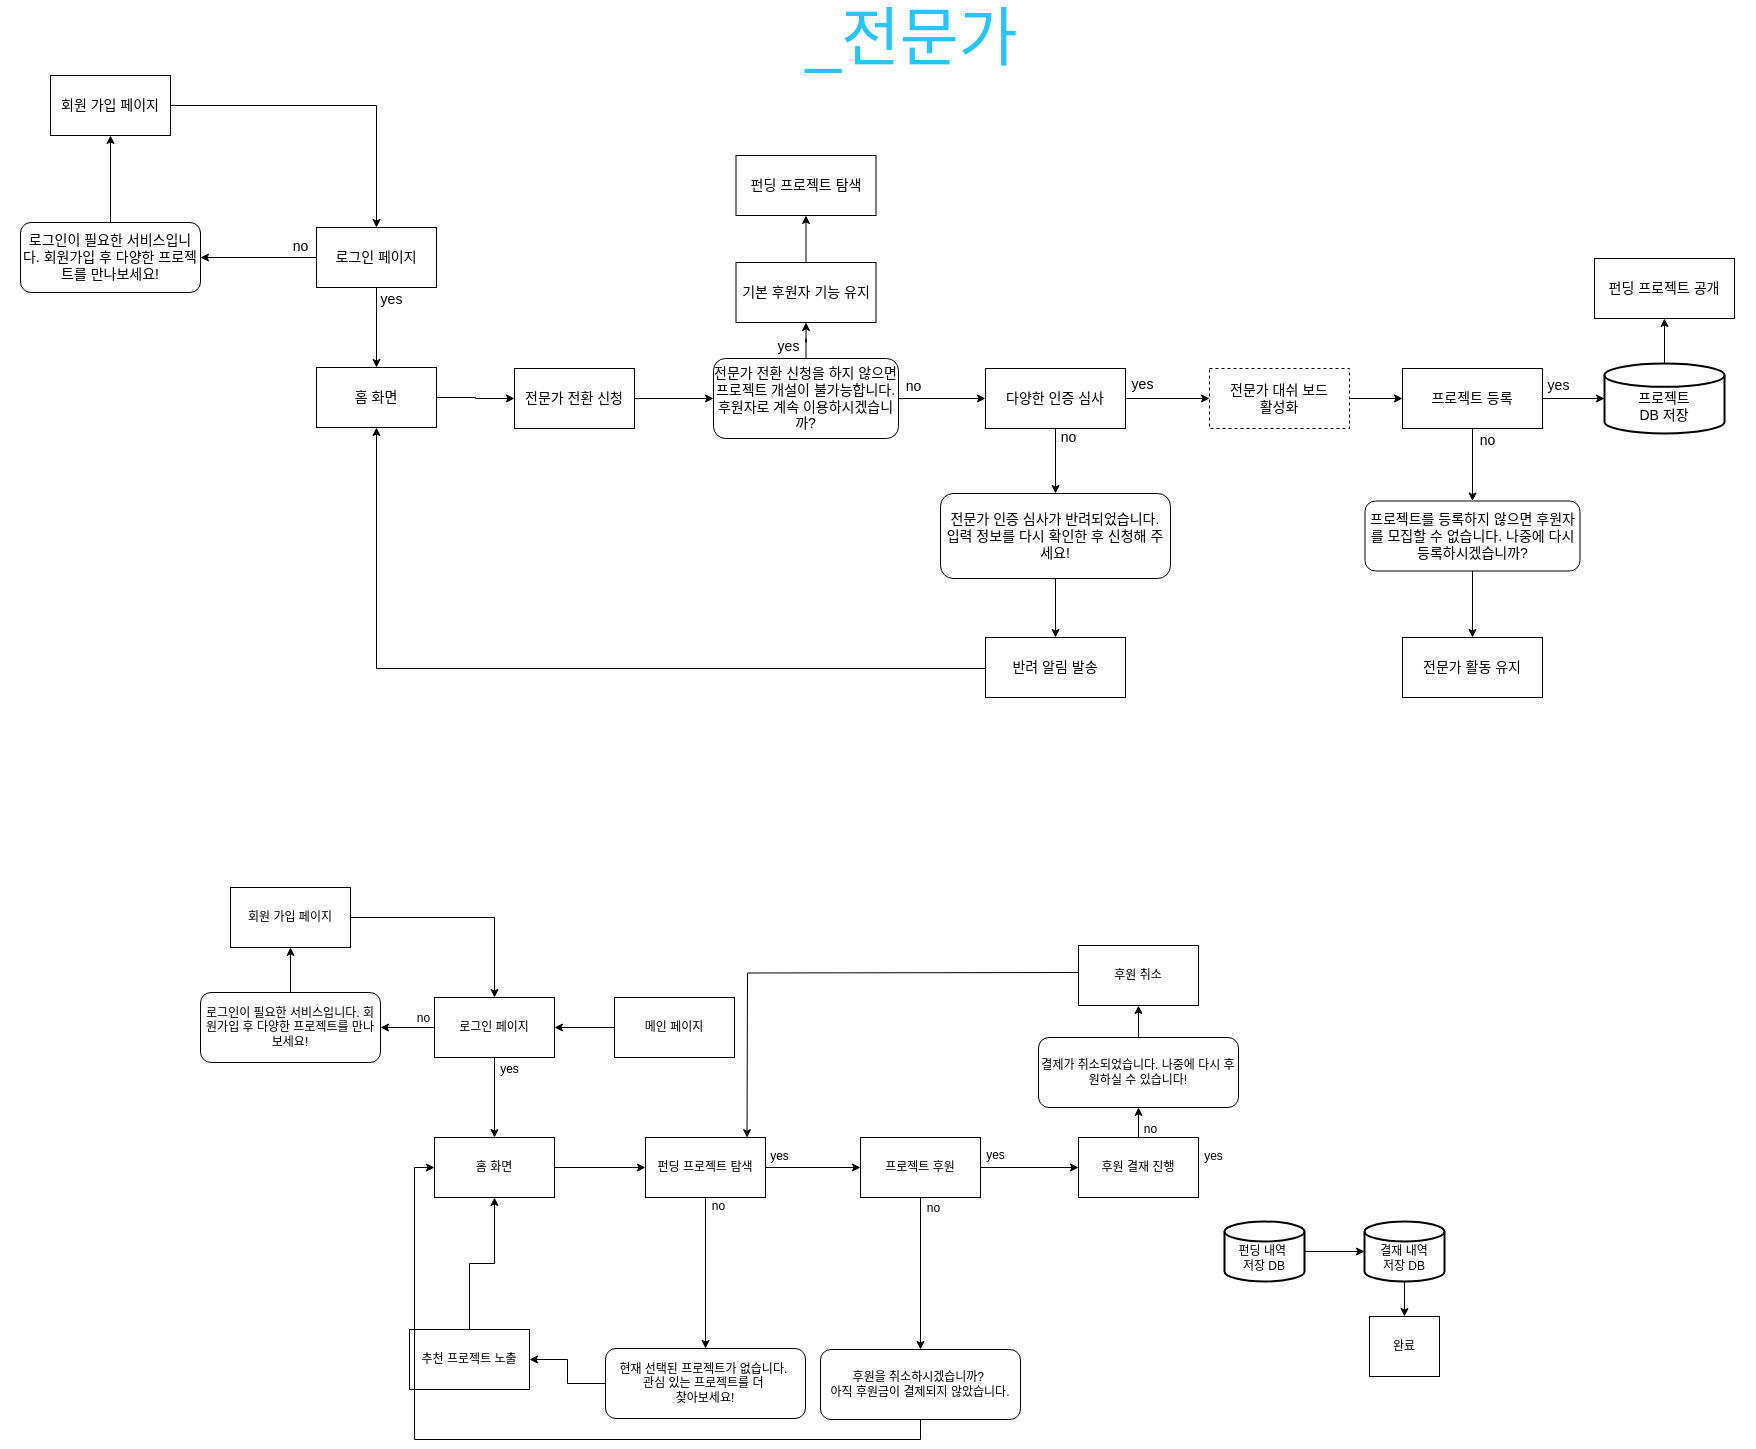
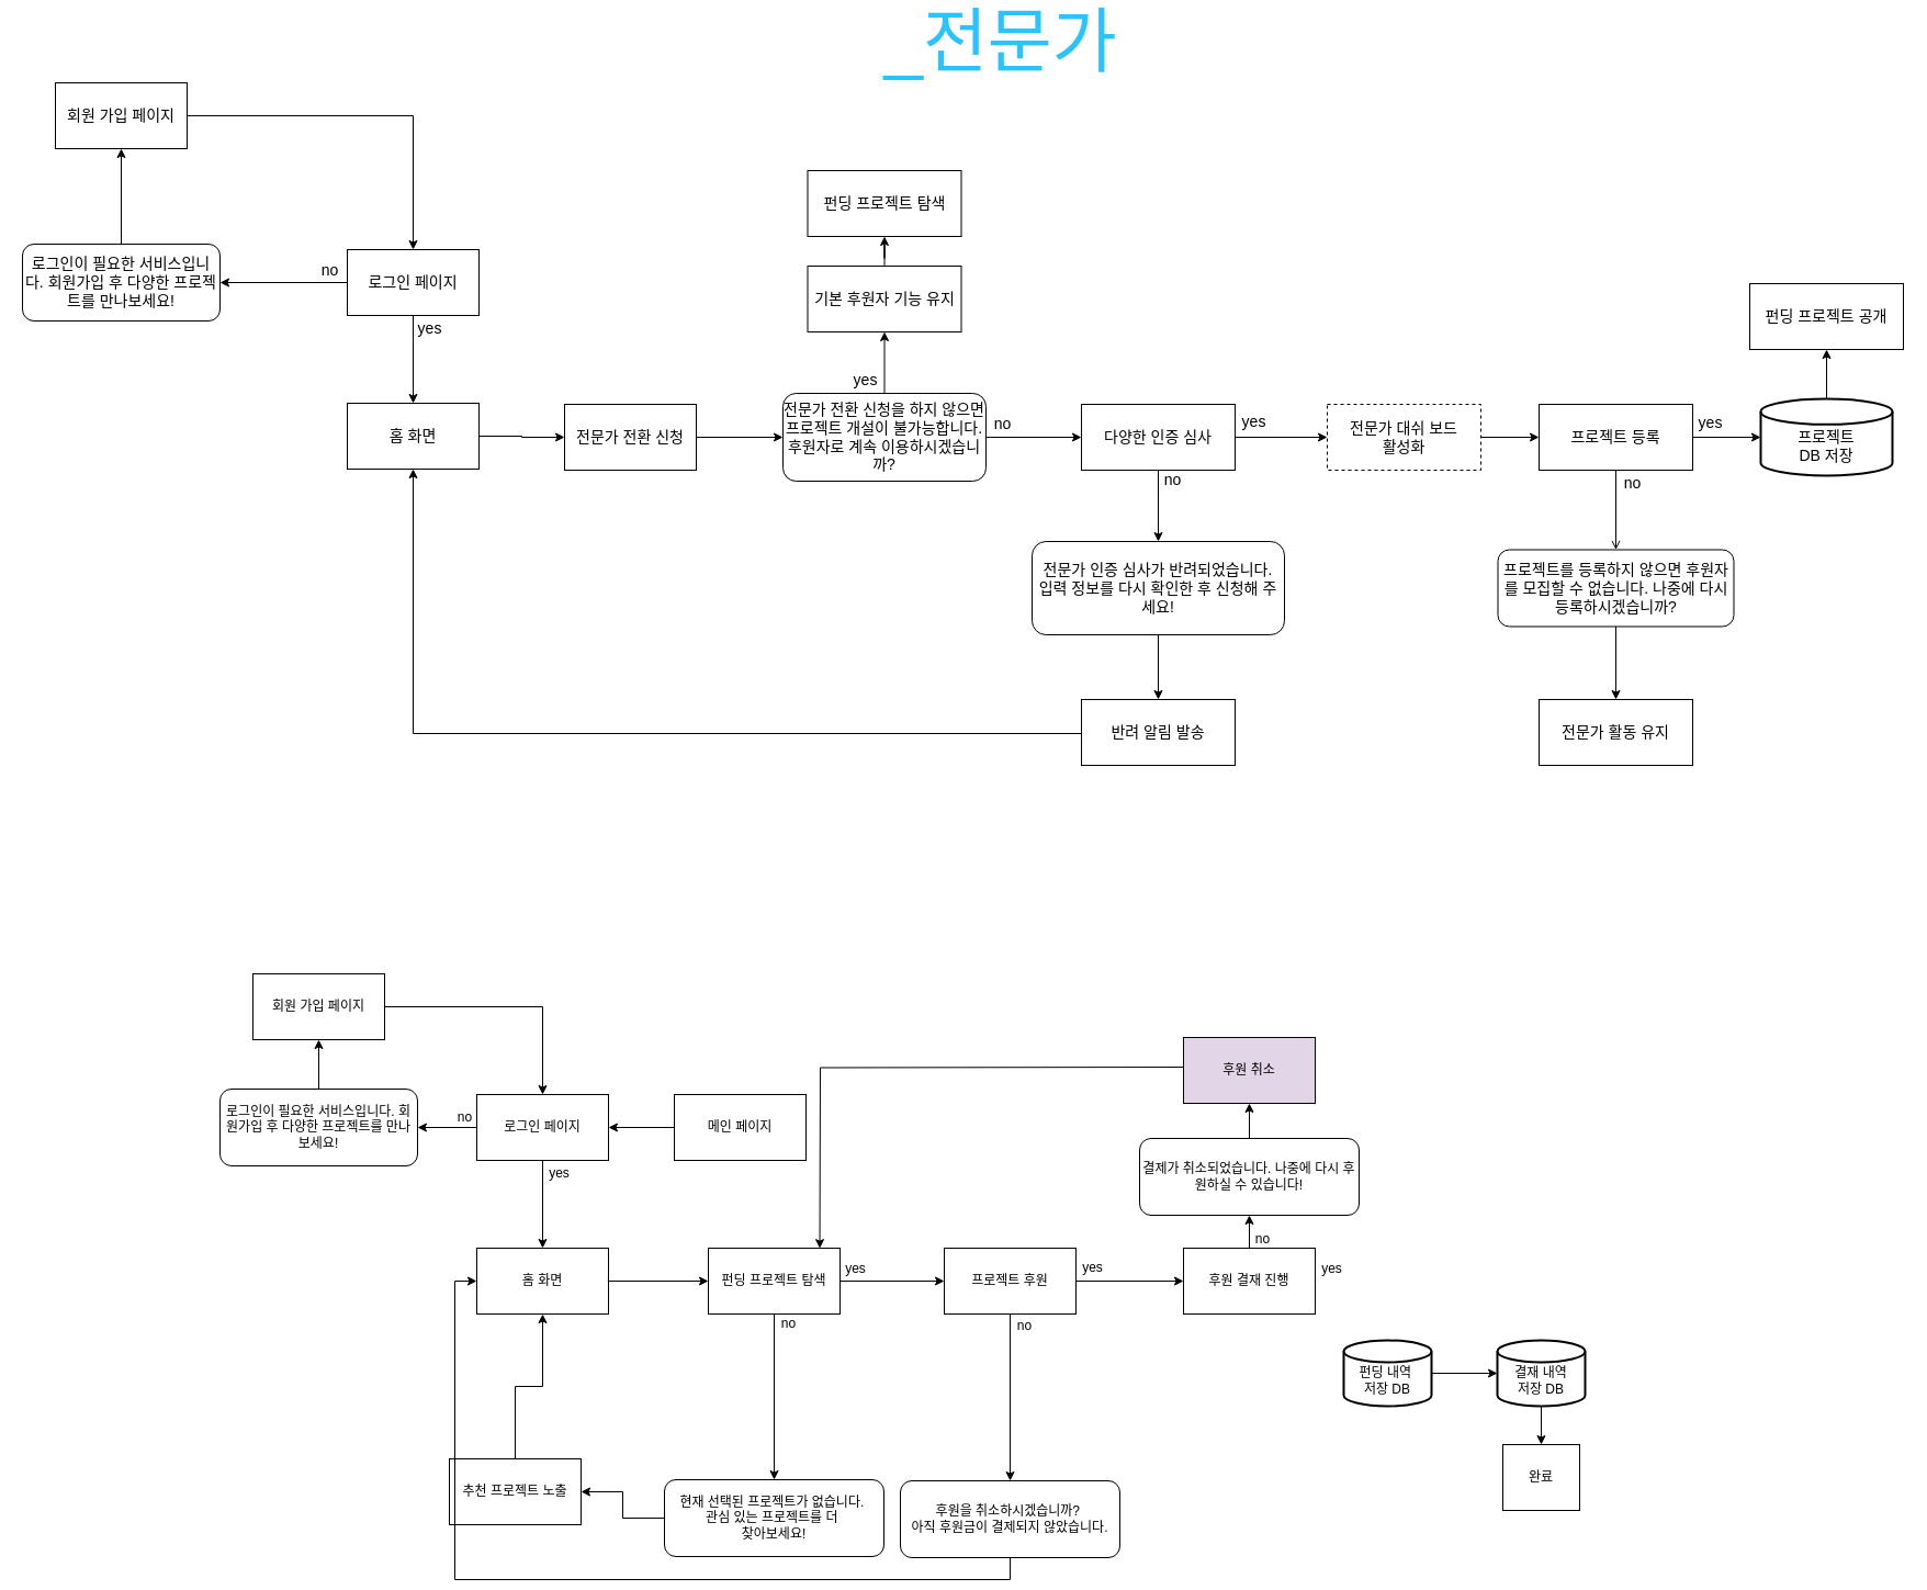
- <mxCell id="24" value="&lt;div style=&quot;color: rgb(0, 0, 0); font-style: normal; font-variant-ligatures: normal; font-variant-caps: normal; font-weight: 400; letter-spacing: normal; orphans: 2; text-align: start; text-indent: 0px; text-transform: none; widows: 2; word-spacing: 0px; -webkit-text-stroke-width: 0px; text-decoration-thickness: initial; text-decoration-style: initial; text-decoration-color: initial; overflow-wrap: break-word; white-space: pre-wrap;&quot;&gt;기본 후원자 기능 유지&lt;/div&gt;" style="rounded=0;whiteSpace=wrap;html=1;fontFamily=Helvetica;fontSize=14;" vertex="1" parent="1"><mxGeometry x="735.5" y="259" width="140" height="60" as="geometry" /></mxCell>
+ <mxCell id="24" value="&lt;div style=&quot;color: rgb(0, 0, 0); font-style: normal; font-variant-ligatures: normal; font-variant-caps: normal; font-weight: 400; letter-spacing: normal; orphans: 2; text-align: start; text-indent: 0px; text-transform: none; widows: 2; word-spacing: 0px; -webkit-text-stroke-width: 0px; text-decoration-thickness: initial; text-decoration-style: initial; text-decoration-color: initial; overflow-wrap: break-word; white-space: pre-wrap;&quot;&gt;기본 후원자 기능 유지&lt;/div&gt;" style="rounded=0;whiteSpace=wrap;html=1;fontFamily=Helvetica;fontSize=14;" vertex="1" parent="1"><mxGeometry x="735.5" y="239" width="140" height="60" as="geometry" /></mxCell>
- <mxCell id="32" value="" style="edgeStyle=orthogonalEdgeStyle;rounded=0;orthogonalLoop=1;jettySize=auto;html=1;fontSize=14;" edge="1" parent="1" source="34" target="36"><mxGeometry relative="1" as="geometry" /></mxCell>
+ <mxCell id="32" value="" style="edgeStyle=orthogonalEdgeStyle;rounded=0;orthogonalLoop=1;jettySize=auto;html=1;fontSize=14;endArrow=open;" edge="1" parent="1" source="34" target="36"><mxGeometry relative="1" as="geometry" /></mxCell>
- <mxCell id="75" value="후원 취소" style="rounded=0;whiteSpace=wrap;html=1;fontFamily=Helvetica;" vertex="1" parent="1"><mxGeometry x="1078" y="942" width="120" height="60" as="geometry" /></mxCell>
+ <mxCell id="75" value="후원 취소" style="rounded=0;whiteSpace=wrap;html=1;fontFamily=Helvetica;fillColor=#e1d5e7;" vertex="1" parent="1"><mxGeometry x="1078" y="942" width="120" height="60" as="geometry" /></mxCell>
